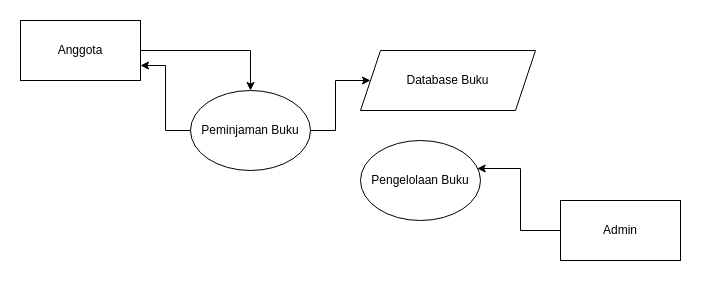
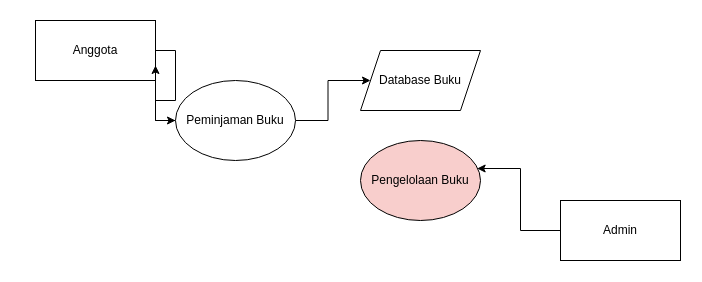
- <mxCell id="3" value="Anggota" style="rounded=0;whiteSpace=wrap;html=1;" vertex="1" parent="1"><mxGeometry x="20" y="20" width="120" height="60" as="geometry" /></mxCell>
+ <mxCell id="3" value="Anggota" style="rounded=0;whiteSpace=wrap;html=1;" vertex="1" parent="1"><mxGeometry x="35" y="20" width="120" height="60" as="geometry" /></mxCell>
- <mxCell id="9" value="Database Buku" style="shape=parallelogram;perimeter=parallelogramPerimeter;whiteSpace=wrap;html=1;fixedSize=1;" vertex="1" parent="1"><mxGeometry x="360" y="50" width="175" height="60" as="geometry" /></mxCell>
+ <mxCell id="9" value="Database Buku" style="shape=parallelogram;perimeter=parallelogramPerimeter;whiteSpace=wrap;html=1;fixedSize=1;" vertex="1" parent="1"><mxGeometry x="360" y="50" width="120" height="60" as="geometry" /></mxCell>
- <mxCell id="7" value="Peminjaman Buku" style="ellipse;whiteSpace=wrap;html=1;" vertex="1" parent="1"><mxGeometry x="190" y="90" width="120" height="80" as="geometry" /></mxCell>
+ <mxCell id="7" value="Peminjaman Buku" style="ellipse;whiteSpace=wrap;html=1;" vertex="1" parent="1"><mxGeometry x="175" y="80" width="120" height="80" as="geometry" /></mxCell>
- <mxCell id="8" value="Pengelolaan Buku" style="ellipse;whiteSpace=wrap;html=1;" vertex="1" parent="1"><mxGeometry x="360" y="140" width="120" height="80" as="geometry" /></mxCell>
+ <mxCell id="8" value="Pengelolaan Buku" style="ellipse;whiteSpace=wrap;html=1;fillColor=#f8cecc;" vertex="1" parent="1"><mxGeometry x="360" y="140" width="120" height="80" as="geometry" /></mxCell>
